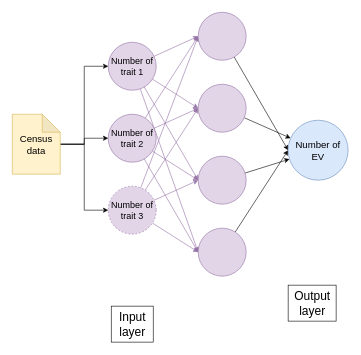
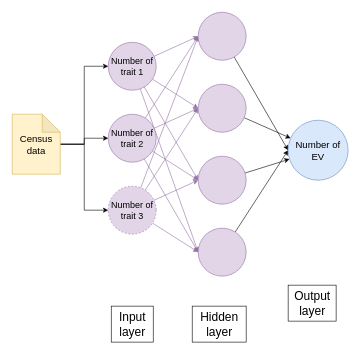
+ <mxCell id="27" value="&lt;font style=&quot;font-size: 20px;&quot;&gt;Hidden&lt;br&gt;layer&lt;/font&gt;" style="text;html=1;align=center;verticalAlign=middle;resizable=0;points=[];autosize=1;strokeColor=default;fillColor=none;" vertex="1" parent="1"><mxGeometry x="320" y="510" width="90" height="60" as="geometry" /></mxCell>
